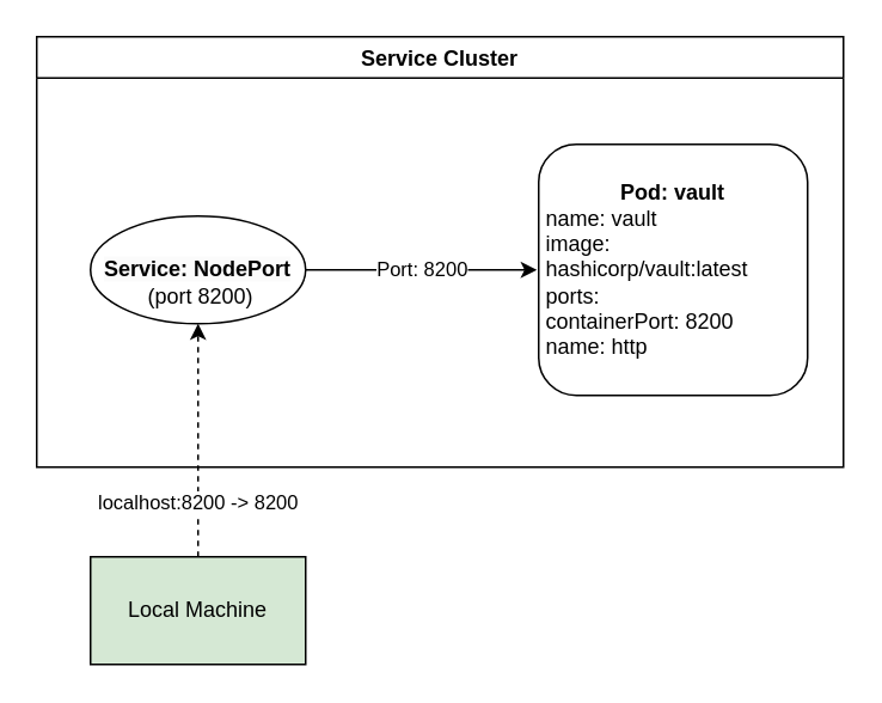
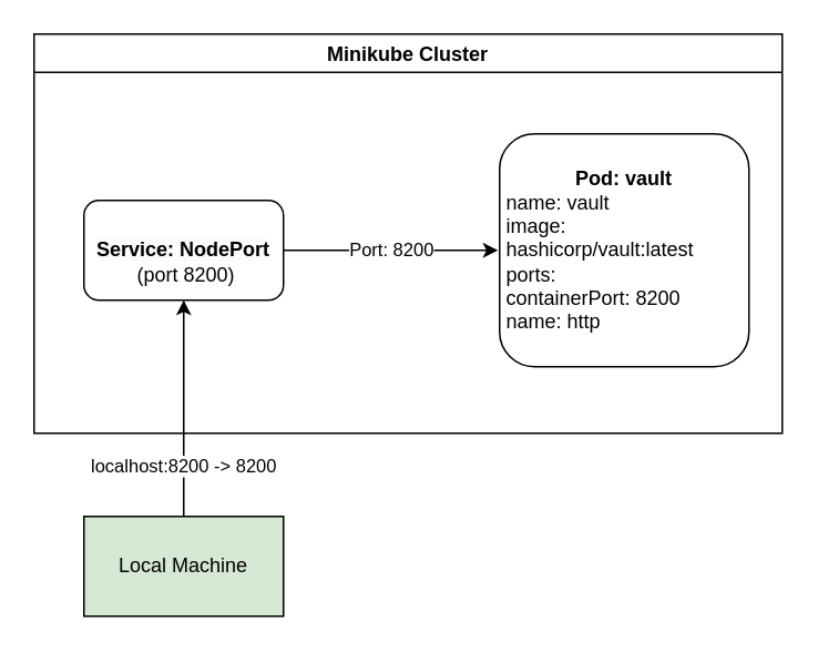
- <mxCell id="2" value="Service Cluster" style="swimlane;" vertex="1" parent="1"><mxGeometry x="20" y="20" width="450" height="240" as="geometry" /></mxCell>
+ <mxCell id="2" value="Minikube Cluster" style="swimlane;" vertex="1" parent="1"><mxGeometry x="20" y="20" width="450" height="240" as="geometry" /></mxCell>
- <mxCell id="5" value="&lt;br&gt;&lt;span style=&quot;color: rgb(0, 0, 0); font-family: Helvetica; font-size: 12px; font-style: normal; font-variant-ligatures: normal; font-variant-caps: normal; font-weight: 700; letter-spacing: normal; orphans: 2; text-align: center; text-indent: 0px; text-transform: none; widows: 2; word-spacing: 0px; -webkit-text-stroke-width: 0px; white-space: nowrap; background-color: rgb(251, 251, 251); text-decoration-thickness: initial; text-decoration-style: initial; text-decoration-color: initial; display: inline !important; float: none;&quot;&gt;Service: NodePort&lt;/span&gt;&lt;br&gt;&amp;nbsp;(port 8200)" style="ellipse;whiteSpace=wrap;html=1;" vertex="1" parent="2"><mxGeometry x="30" y="100" width="120" height="60" as="geometry" /></mxCell>
+ <mxCell id="5" value="&lt;br&gt;&lt;span style=&quot;color: rgb(0, 0, 0); font-family: Helvetica; font-size: 12px; font-style: normal; font-variant-ligatures: normal; font-variant-caps: normal; font-weight: 700; letter-spacing: normal; orphans: 2; text-align: center; text-indent: 0px; text-transform: none; widows: 2; word-spacing: 0px; -webkit-text-stroke-width: 0px; white-space: nowrap; background-color: rgb(251, 251, 251); text-decoration-thickness: initial; text-decoration-style: initial; text-decoration-color: initial; display: inline !important; float: none;&quot;&gt;Service: NodePort&lt;/span&gt;&lt;br&gt;&amp;nbsp;(port 8200)" style="rounded=1;whiteSpace=wrap;html=1;" vertex="1" parent="2"><mxGeometry x="30" y="100" width="120" height="60" as="geometry" /></mxCell>
- <mxCell id="6" value="localhost:8200 -&gt; 8200" style="edgeStyle=orthogonalEdgeStyle;rounded=0;orthogonalLoop=1;jettySize=auto;html=1;entryX=0.5;entryY=1;entryDx=0;entryDy=0;dashed=1;" edge="1" parent="1" source="7" target="5"><mxGeometry x="-0.538" relative="1" as="geometry"><mxPoint as="offset" /></mxGeometry></mxCell>
+ <mxCell id="6" value="localhost:8200 -&gt; 8200" style="edgeStyle=orthogonalEdgeStyle;rounded=0;orthogonalLoop=1;jettySize=auto;html=1;entryX=0.5;entryY=1;entryDx=0;entryDy=0;" edge="1" parent="1" source="7" target="5"><mxGeometry x="-0.538" relative="1" as="geometry"><mxPoint as="offset" /></mxGeometry></mxCell>
